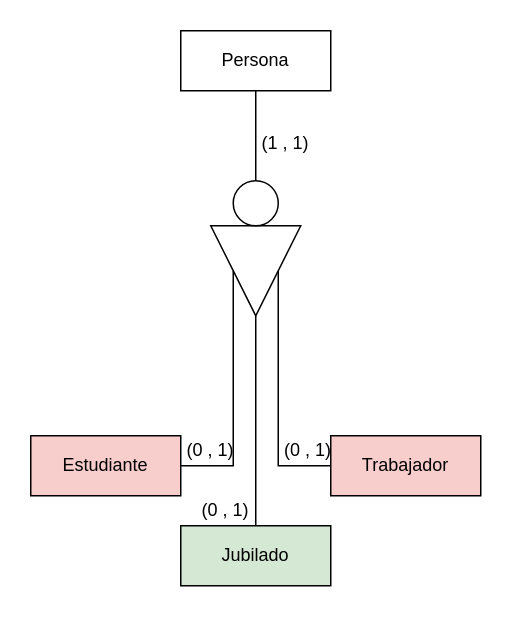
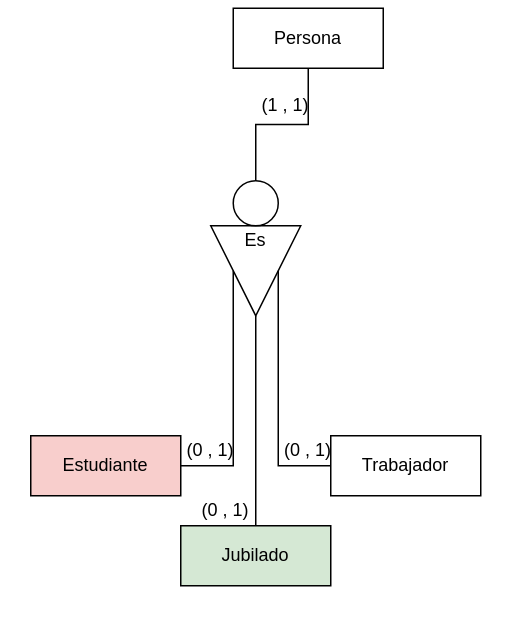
- <mxCell id="3" value="Persona" style="whiteSpace=wrap;html=1;align=center;" vertex="1" parent="1"><mxGeometry x="120" y="20" width="100" height="40" as="geometry" /></mxCell>
+ <mxCell id="3" value="Persona" style="whiteSpace=wrap;html=1;align=center;" vertex="1" parent="1"><mxGeometry x="155" y="5" width="100" height="40" as="geometry" /></mxCell>
- <mxCell id="13" value="(1 , 1)" style="text;html=1;strokeColor=none;fillColor=none;align=center;verticalAlign=middle;whiteSpace=wrap;rounded=0;" vertex="1" parent="1"><mxGeometry x="170" y="85" width="40" height="20" as="geometry" /></mxCell>
+ <mxCell id="13" value="(1 , 1)" style="text;html=1;strokeColor=none;fillColor=none;align=center;verticalAlign=middle;whiteSpace=wrap;rounded=0;" vertex="1" parent="1"><mxGeometry x="170" y="60" width="40" height="20" as="geometry" /></mxCell>
+ <mxCell id="5" value="Es" style="text;html=1;strokeColor=none;fillColor=none;align=center;verticalAlign=middle;whiteSpace=wrap;rounded=0;" vertex="1" parent="1"><mxGeometry x="150" y="150" width="40" height="20" as="geometry" /></mxCell>
- <mxCell id="11" value="Trabajador" style="whiteSpace=wrap;html=1;align=center;fillColor=#f8cecc;" vertex="1" parent="1"><mxGeometry x="220" y="290" width="100" height="40" as="geometry" /></mxCell>
+ <mxCell id="11" value="Trabajador" style="whiteSpace=wrap;html=1;align=center;" vertex="1" parent="1"><mxGeometry x="220" y="290" width="100" height="40" as="geometry" /></mxCell>
